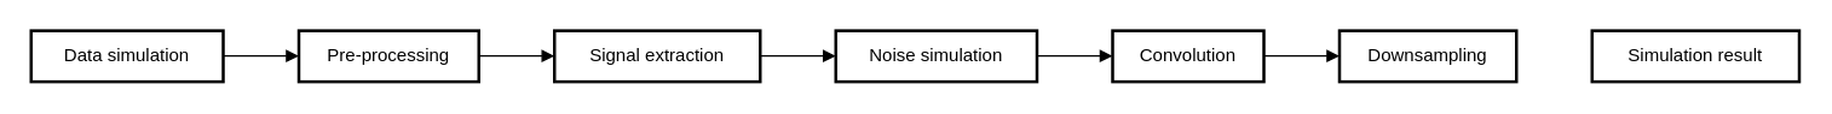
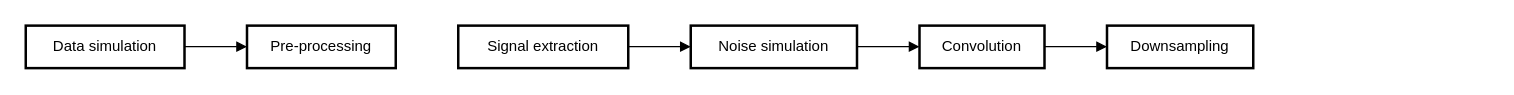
- <mxCell id="10" value="" style="curved=1;startArrow=none;endArrow=block;exitX=0.999;exitY=0.495;entryX=-0.001;entryY=0.495;" edge="1" parent="1" source="3" target="4"><mxGeometry relative="1" as="geometry"><Array as="points" /></mxGeometry></mxCell>
- <mxCell id="8" value="Simulation result" style="whiteSpace=wrap;strokeWidth=2;" vertex="1" parent="1"><mxGeometry x="1052" width="137" height="34" as="geometry" y="20" /></mxCell>
